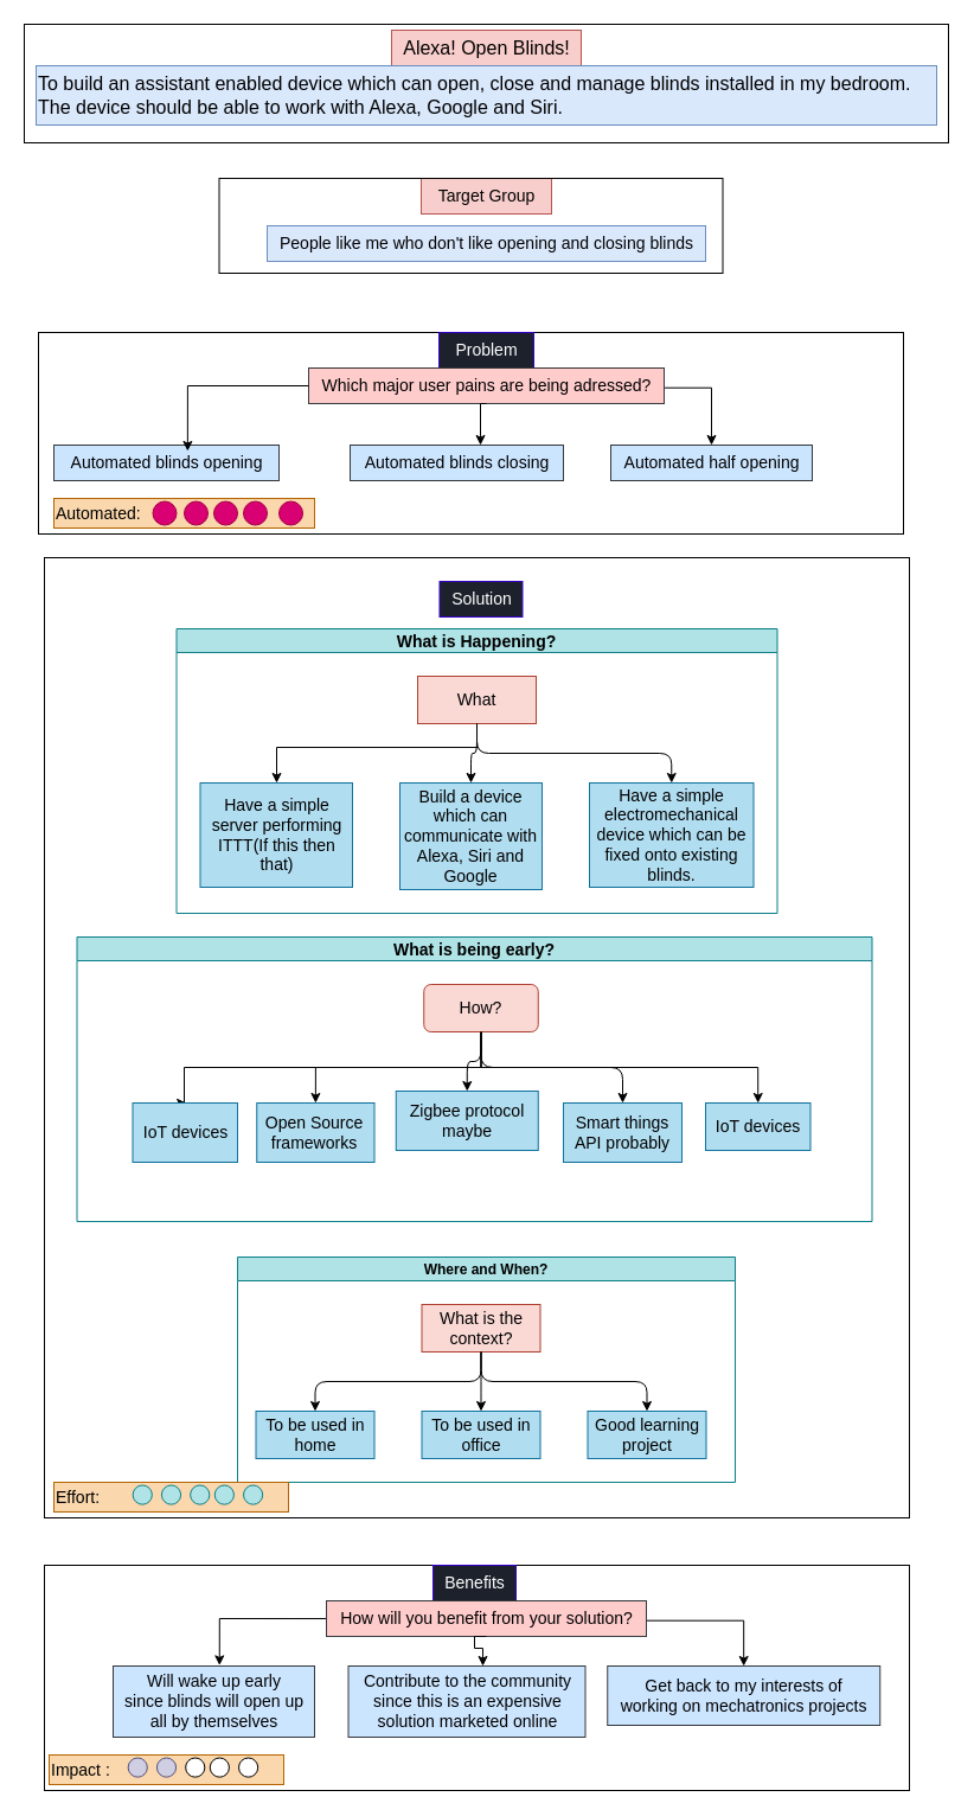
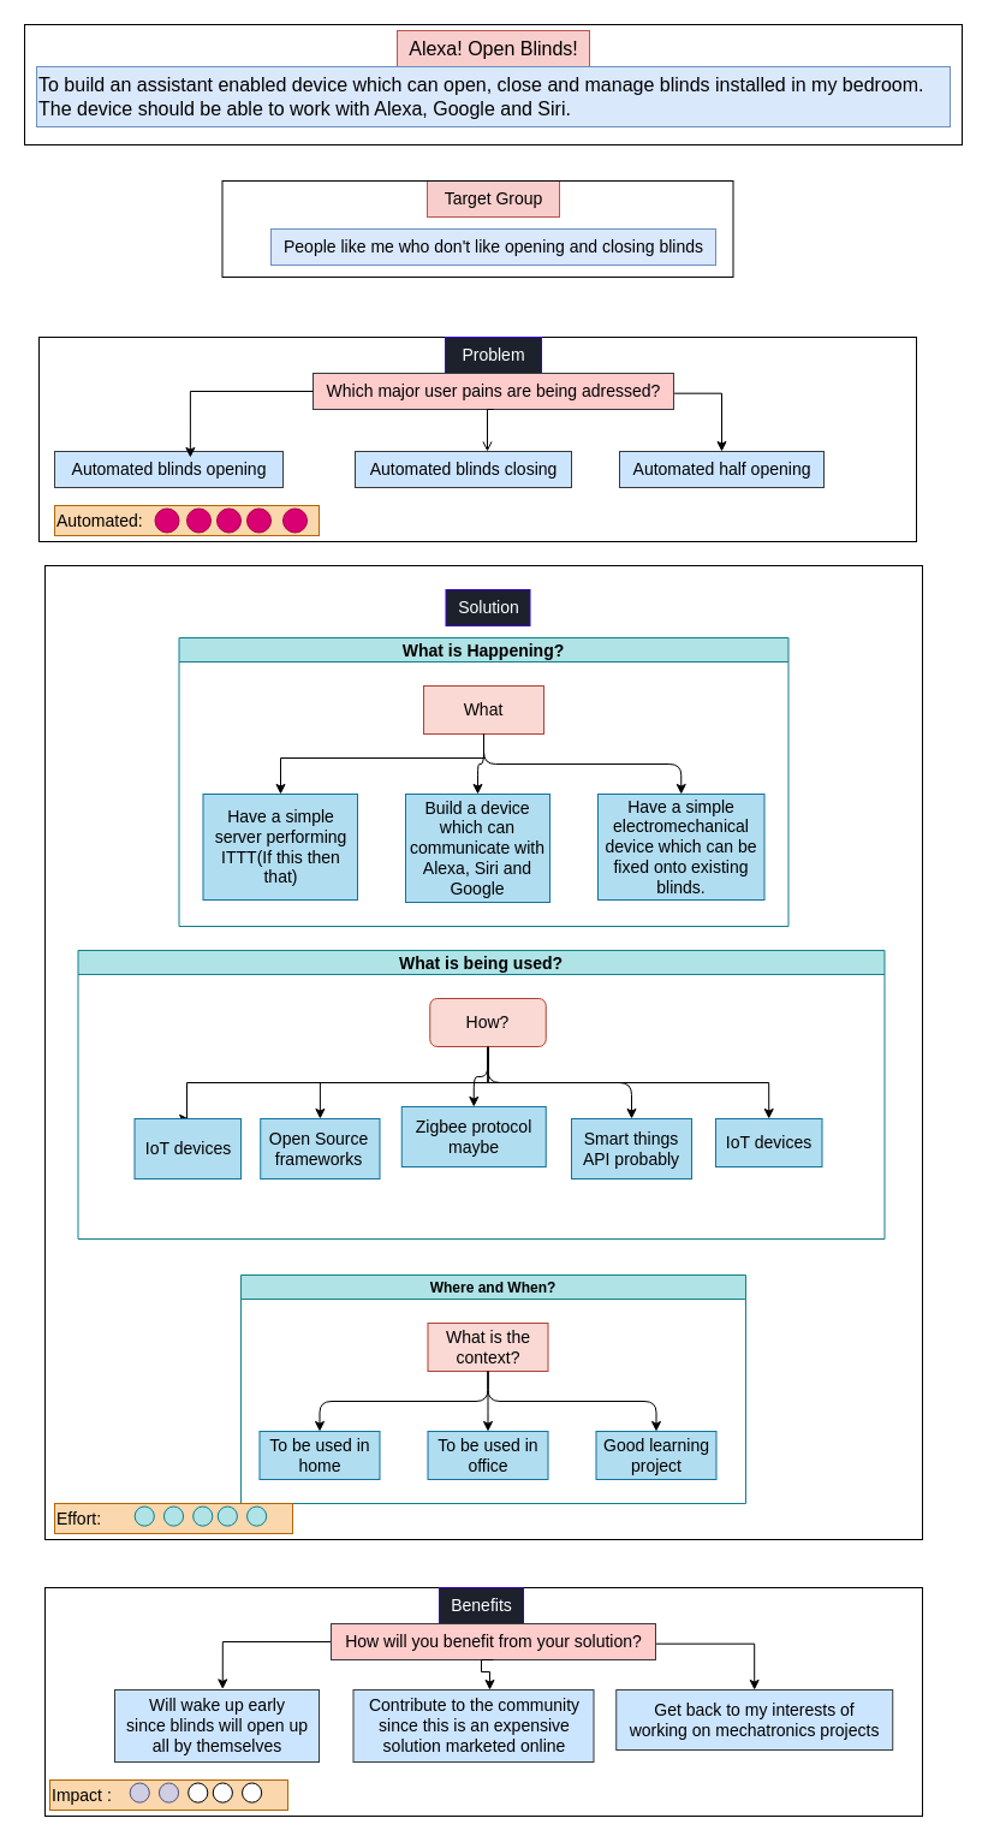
- <mxCell id="11" style="edgeStyle=orthogonalEdgeStyle;rounded=0;orthogonalLoop=1;jettySize=auto;html=1;fontSize=14;exitX=0.5;exitY=1;exitDx=0;exitDy=0;exitPerimeter=0;" edge="1" parent="1" source="7" target="10"><mxGeometry relative="1" as="geometry"><Array as="points"><mxPoint x="405" y="340" /></Array></mxGeometry></mxCell>
+ <mxCell id="11" style="edgeStyle=orthogonalEdgeStyle;rounded=0;orthogonalLoop=1;jettySize=auto;html=1;fontSize=14;exitX=0.5;exitY=1;exitDx=0;exitDy=0;exitPerimeter=0;endArrow=open;" edge="1" parent="1" source="7" target="10"><mxGeometry relative="1" as="geometry"><Array as="points"><mxPoint x="405" y="340" /></Array></mxGeometry></mxCell>
- <mxCell id="25" value="What is being early?" style="swimlane;startSize=20;horizontal=1;childLayout=treeLayout;horizontalTree=0;resizable=0;containerType=tree;fontSize=14;labelBorderColor=none;fillColor=#b0e3e6;strokeColor=#0e8088;container=0;" vertex="1" parent="1"><mxGeometry x="64.5" y="790" width="671" height="240" as="geometry" /></mxCell>
+ <mxCell id="25" value="What is being used?" style="swimlane;startSize=20;horizontal=1;childLayout=treeLayout;horizontalTree=0;resizable=0;containerType=tree;fontSize=14;labelBorderColor=none;fillColor=#b0e3e6;strokeColor=#0e8088;container=0;" vertex="1" parent="1"><mxGeometry x="64.5" y="790" width="671" height="240" as="geometry" /></mxCell>
